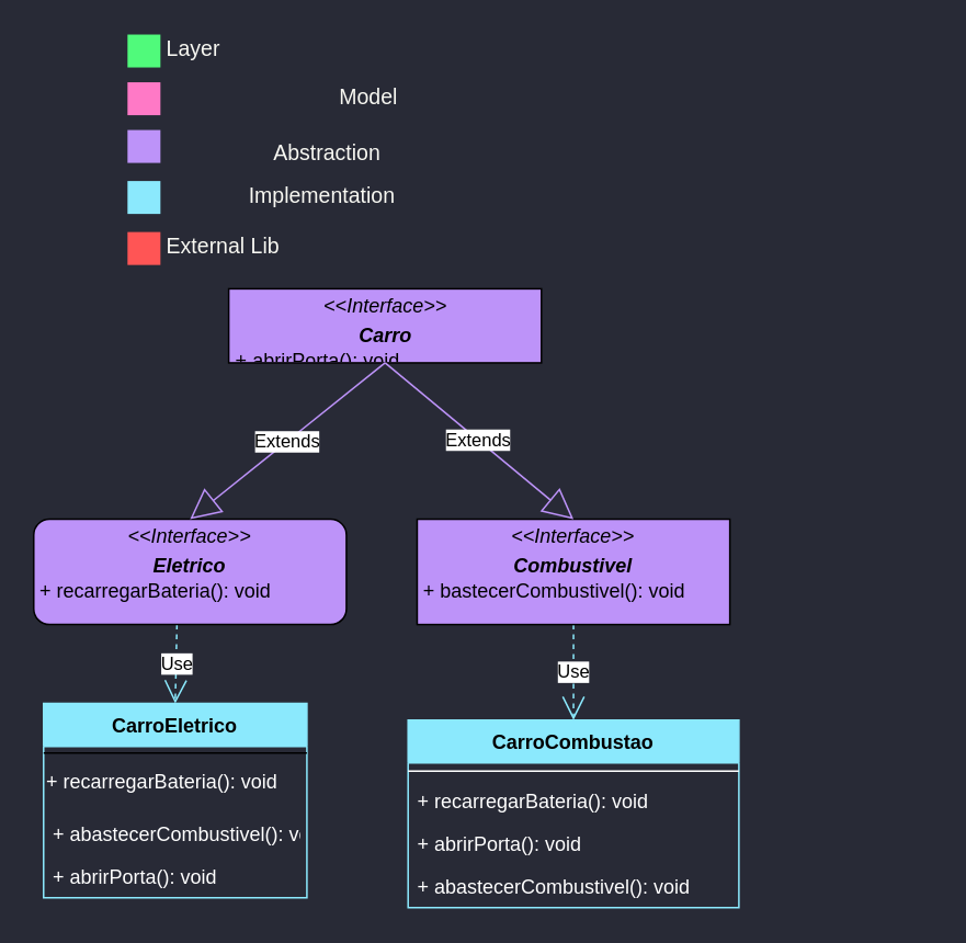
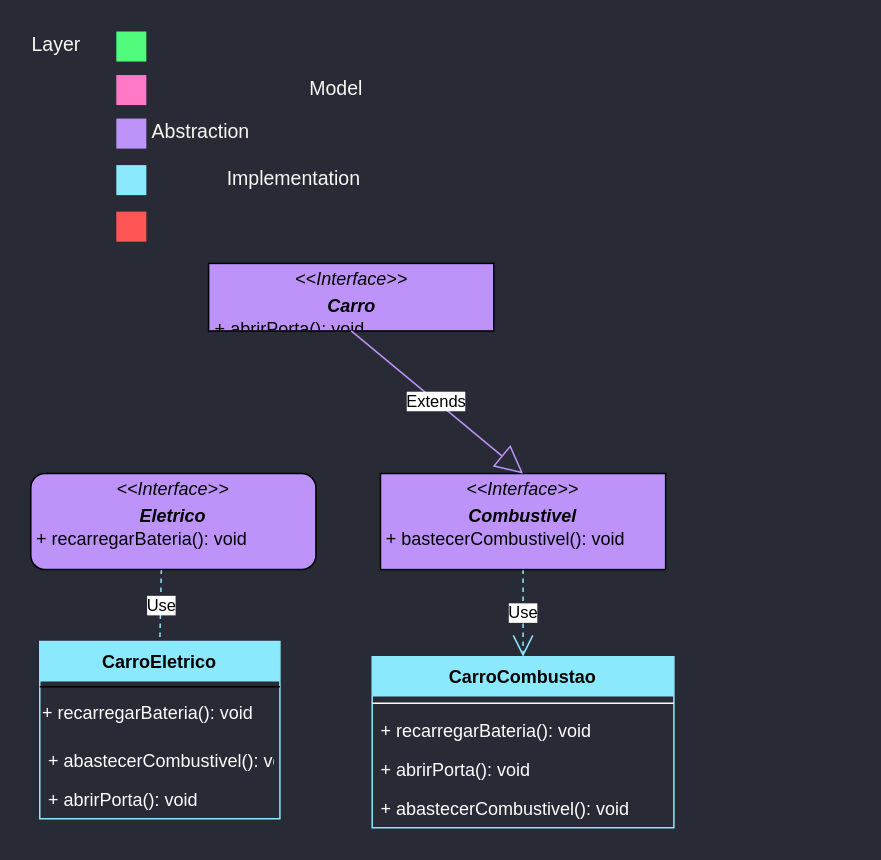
- <mxCell id="9" value="Layer" style="text;html=1;resizable=0;points=[];autosize=1;align=left;verticalAlign=middle;spacingTop=-4;fontSize=13;fontColor=#F8F8F2;" parent="1" vertex="1"><mxGeometry x="99" y="22.5" width="43" height="16" as="geometry" /></mxCell>
+ <mxCell id="9" value="Layer" style="text;html=1;resizable=0;points=[];autosize=1;align=left;verticalAlign=middle;spacingTop=-4;fontSize=13;fontColor=#F8F8F2;" parent="1" vertex="1"><mxGeometry x="19" y="22.5" width="43" height="16" as="geometry" /></mxCell>
- <mxCell id="5" value="Abstraction" style="text;html=1;resizable=0;points=[];autosize=1;align=left;verticalAlign=middle;spacingTop=-4;fontSize=13;fontColor=#F8F8F2;" parent="1" vertex="1"><mxGeometry x="164" y="85.5" width="75" height="16" as="geometry" /></mxCell>
+ <mxCell id="5" value="Abstraction" style="text;html=1;resizable=0;points=[];autosize=1;align=left;verticalAlign=middle;spacingTop=-4;fontSize=13;fontColor=#F8F8F2;" parent="1" vertex="1"><mxGeometry x="99" y="80.5" width="75" height="16" as="geometry" /></mxCell>
- <mxCell id="11" value="External Lib" style="text;html=1;resizable=0;points=[];autosize=1;align=left;verticalAlign=middle;spacingTop=-4;fontSize=13;fontColor=#F8F8F2;" parent="1" vertex="1"><mxGeometry x="99" y="142.5" width="79" height="16" as="geometry" /></mxCell>
- <mxCell id="29" value="Extends" style="endArrow=block;endSize=16;endFill=0;html=1;exitX=0.5;exitY=1;exitDx=0;exitDy=0;entryX=0.5;entryY=0;entryDx=0;entryDy=0;strokeColor=#BD93F9;" parent="1" source="24" target="27" edge="1"><mxGeometry width="160" relative="1" as="geometry"><mxPoint x="-16" y="585" as="sourcePoint" /><mxPoint x="144" y="585" as="targetPoint" /></mxGeometry></mxCell>
- <mxCell id="25" value="Use" style="endArrow=open;endSize=12;dashed=1;html=1;entryX=0.5;entryY=0;entryDx=0;entryDy=0;strokeColor=#8BE9FD;exitX=0.458;exitY=1;exitDx=0;exitDy=0;exitPerimeter=0;" parent="1" source="27" target="19" edge="1"><mxGeometry width="160" relative="1" as="geometry"><mxPoint x="79" y="365" as="sourcePoint" /><mxPoint x="157" y="530" as="targetPoint" /></mxGeometry></mxCell>
+ <mxCell id="25" value="Use" style="endArrow=none;endSize=12;dashed=1;html=1;entryX=0.5;entryY=0;entryDx=0;entryDy=0;strokeColor=#8BE9FD;exitX=0.458;exitY=1;exitDx=0;exitDy=0;exitPerimeter=0;" parent="1" source="27" target="19" edge="1"><mxGeometry width="160" relative="1" as="geometry"><mxPoint x="79" y="365" as="sourcePoint" /><mxPoint x="157" y="530" as="targetPoint" /></mxGeometry></mxCell>
